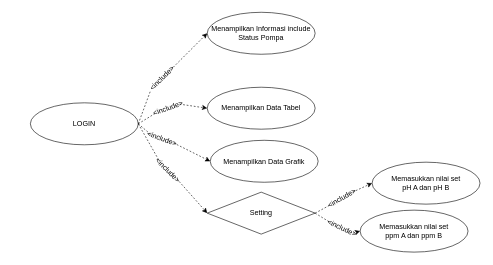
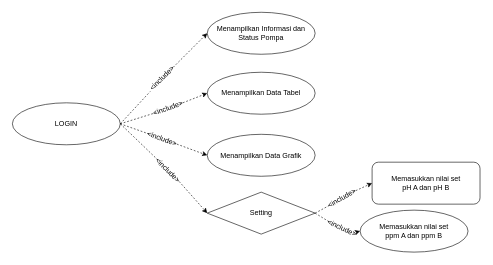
- <mxCell id="2" value="Menampilkan Informasi include Status Pompa" style="ellipse;whiteSpace=wrap;html=1;fillColor=none;" parent="1" vertex="1"><mxGeometry x="345" y="20" width="180" height="70" as="geometry" /></mxCell>
+ <mxCell id="2" value="Menampilkan Informasi dan Status Pompa" style="ellipse;whiteSpace=wrap;html=1;fillColor=none;" parent="1" vertex="1"><mxGeometry x="345" y="20" width="180" height="70" as="geometry" /></mxCell>
- <mxCell id="4" value="Menampilkan Data Tabel" style="ellipse;whiteSpace=wrap;html=1;fillColor=none;" parent="1" vertex="1"><mxGeometry x="345" y="145" width="180" height="70" as="geometry" /></mxCell>
+ <mxCell id="4" value="Menampilkan Data Tabel" style="ellipse;whiteSpace=wrap;html=1;fillColor=none;" parent="1" vertex="1"><mxGeometry x="345" y="120" width="180" height="70" as="geometry" /></mxCell>
- <mxCell id="3" value="LOGIN" style="ellipse;whiteSpace=wrap;html=1;fillColor=none;" parent="1" vertex="1"><mxGeometry x="50" y="171" width="180" height="70" as="geometry" /></mxCell>
+ <mxCell id="3" value="LOGIN" style="ellipse;whiteSpace=wrap;html=1;fillColor=none;" parent="1" vertex="1"><mxGeometry x="20" y="171" width="180" height="70" as="geometry" /></mxCell>
- <mxCell id="5" value="Menampilkan Data Grafik" style="ellipse;whiteSpace=wrap;html=1;fillColor=none;" parent="1" vertex="1"><mxGeometry x="350" y="233.5" width="180" height="70" as="geometry" /></mxCell>
+ <mxCell id="5" value="Menampilkan Data Grafik" style="ellipse;whiteSpace=wrap;html=1;fillColor=none;" parent="1" vertex="1"><mxGeometry x="345" y="223.5" width="180" height="70" as="geometry" /></mxCell>
- <mxCell id="7" value="Memasukkan nilai set&lt;br&gt;pH A dan pH B" style="ellipse;whiteSpace=wrap;html=1;fillColor=none;" parent="1" vertex="1"><mxGeometry x="620" y="270" width="180" height="70" as="geometry" /></mxCell>
+ <mxCell id="7" value="Memasukkan nilai set&lt;br&gt;pH A dan pH B" style="whiteSpace=wrap;html=1;fillColor=none;rounded=1;" parent="1" vertex="1"><mxGeometry x="620" y="270" width="180" height="70" as="geometry" /></mxCell>
